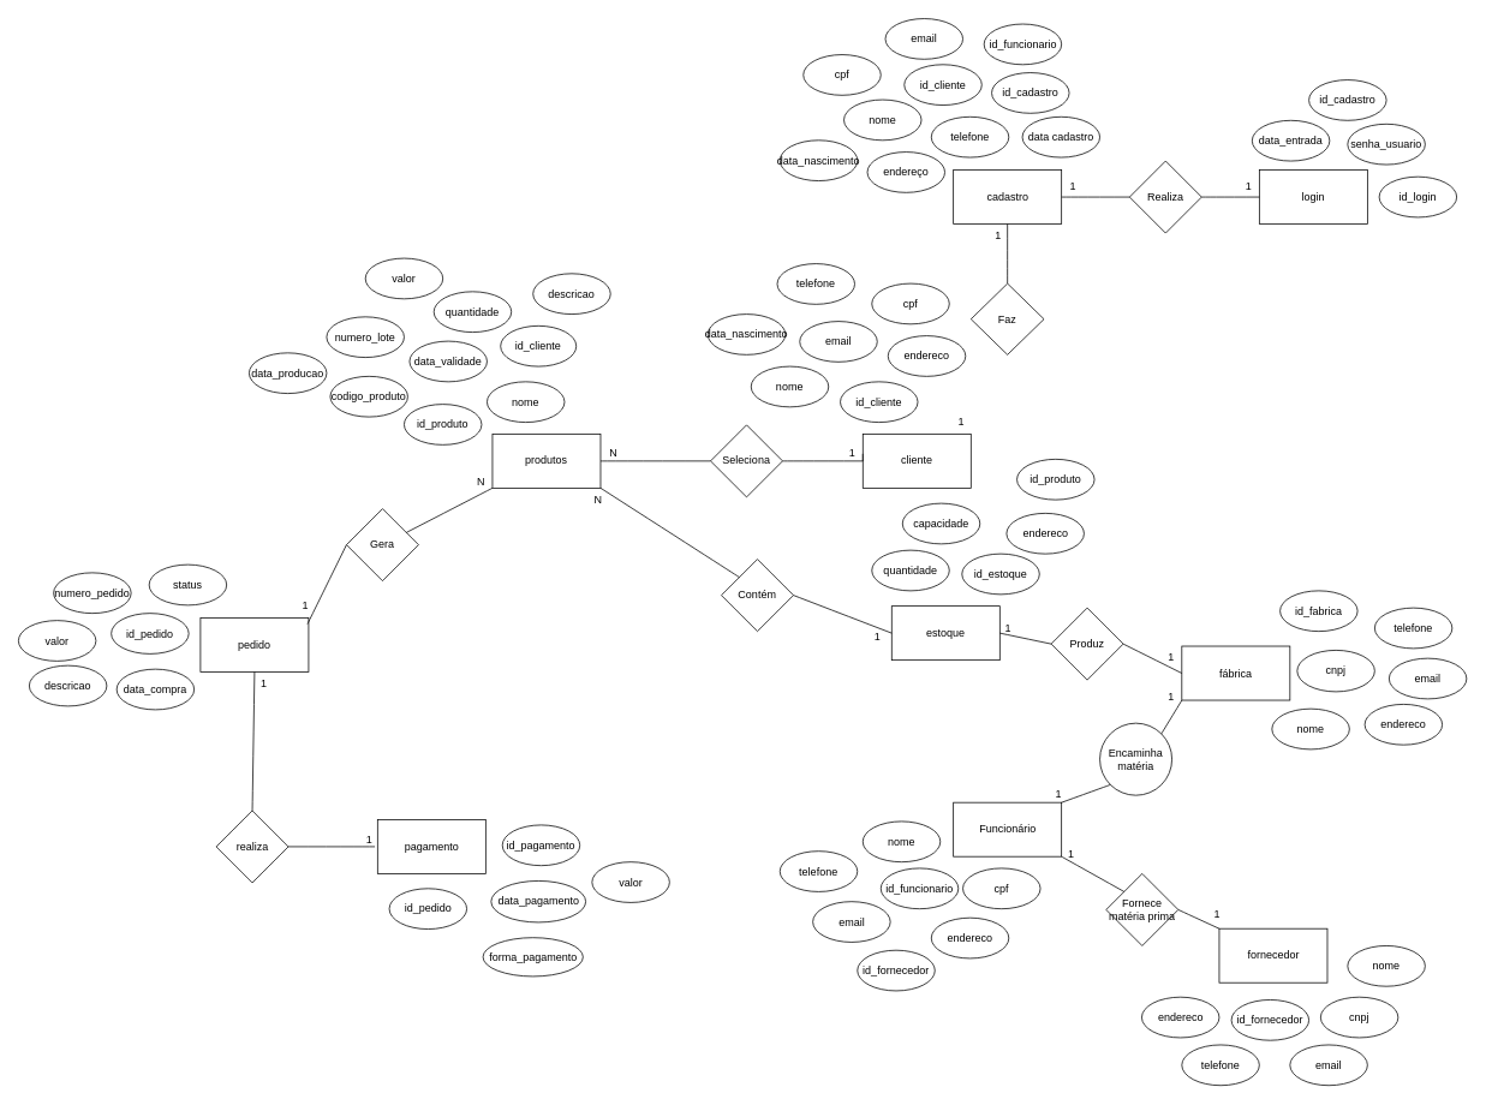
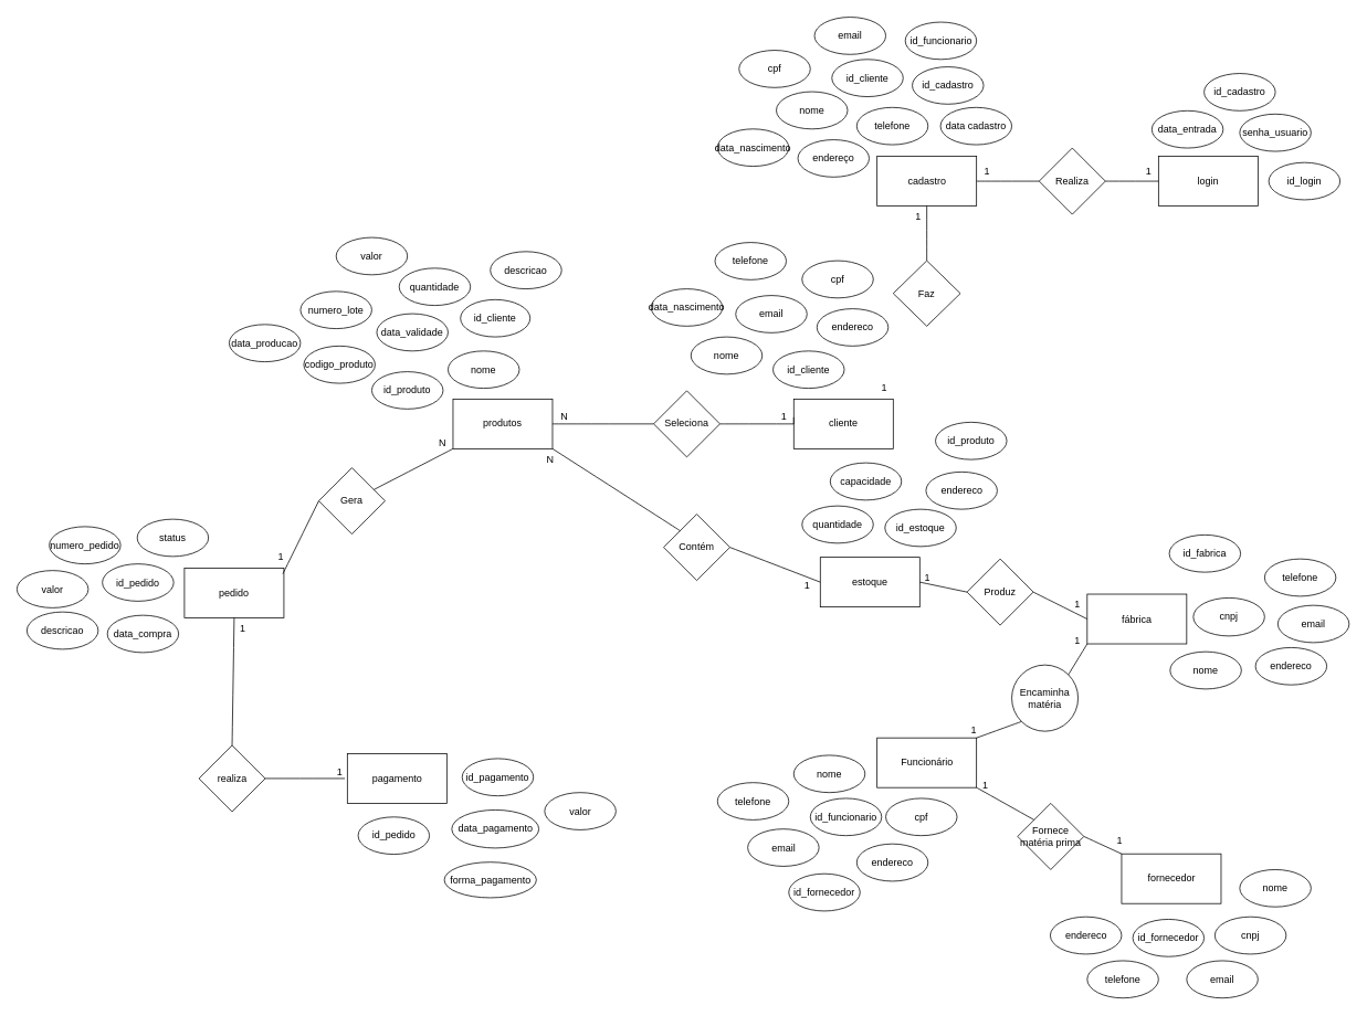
- <mxCell id="50" value="id_fabrica" style="ellipse;whiteSpace=wrap;html=1;" vertex="1" parent="1"><mxGeometry x="1420" y="655" width="86" height="45" as="geometry" /></mxCell>
+ <mxCell id="50" value="id_fabrica" style="ellipse;whiteSpace=wrap;html=1;" vertex="1" parent="1"><mxGeometry x="1410" y="645" width="86" height="45" as="geometry" /></mxCell>
